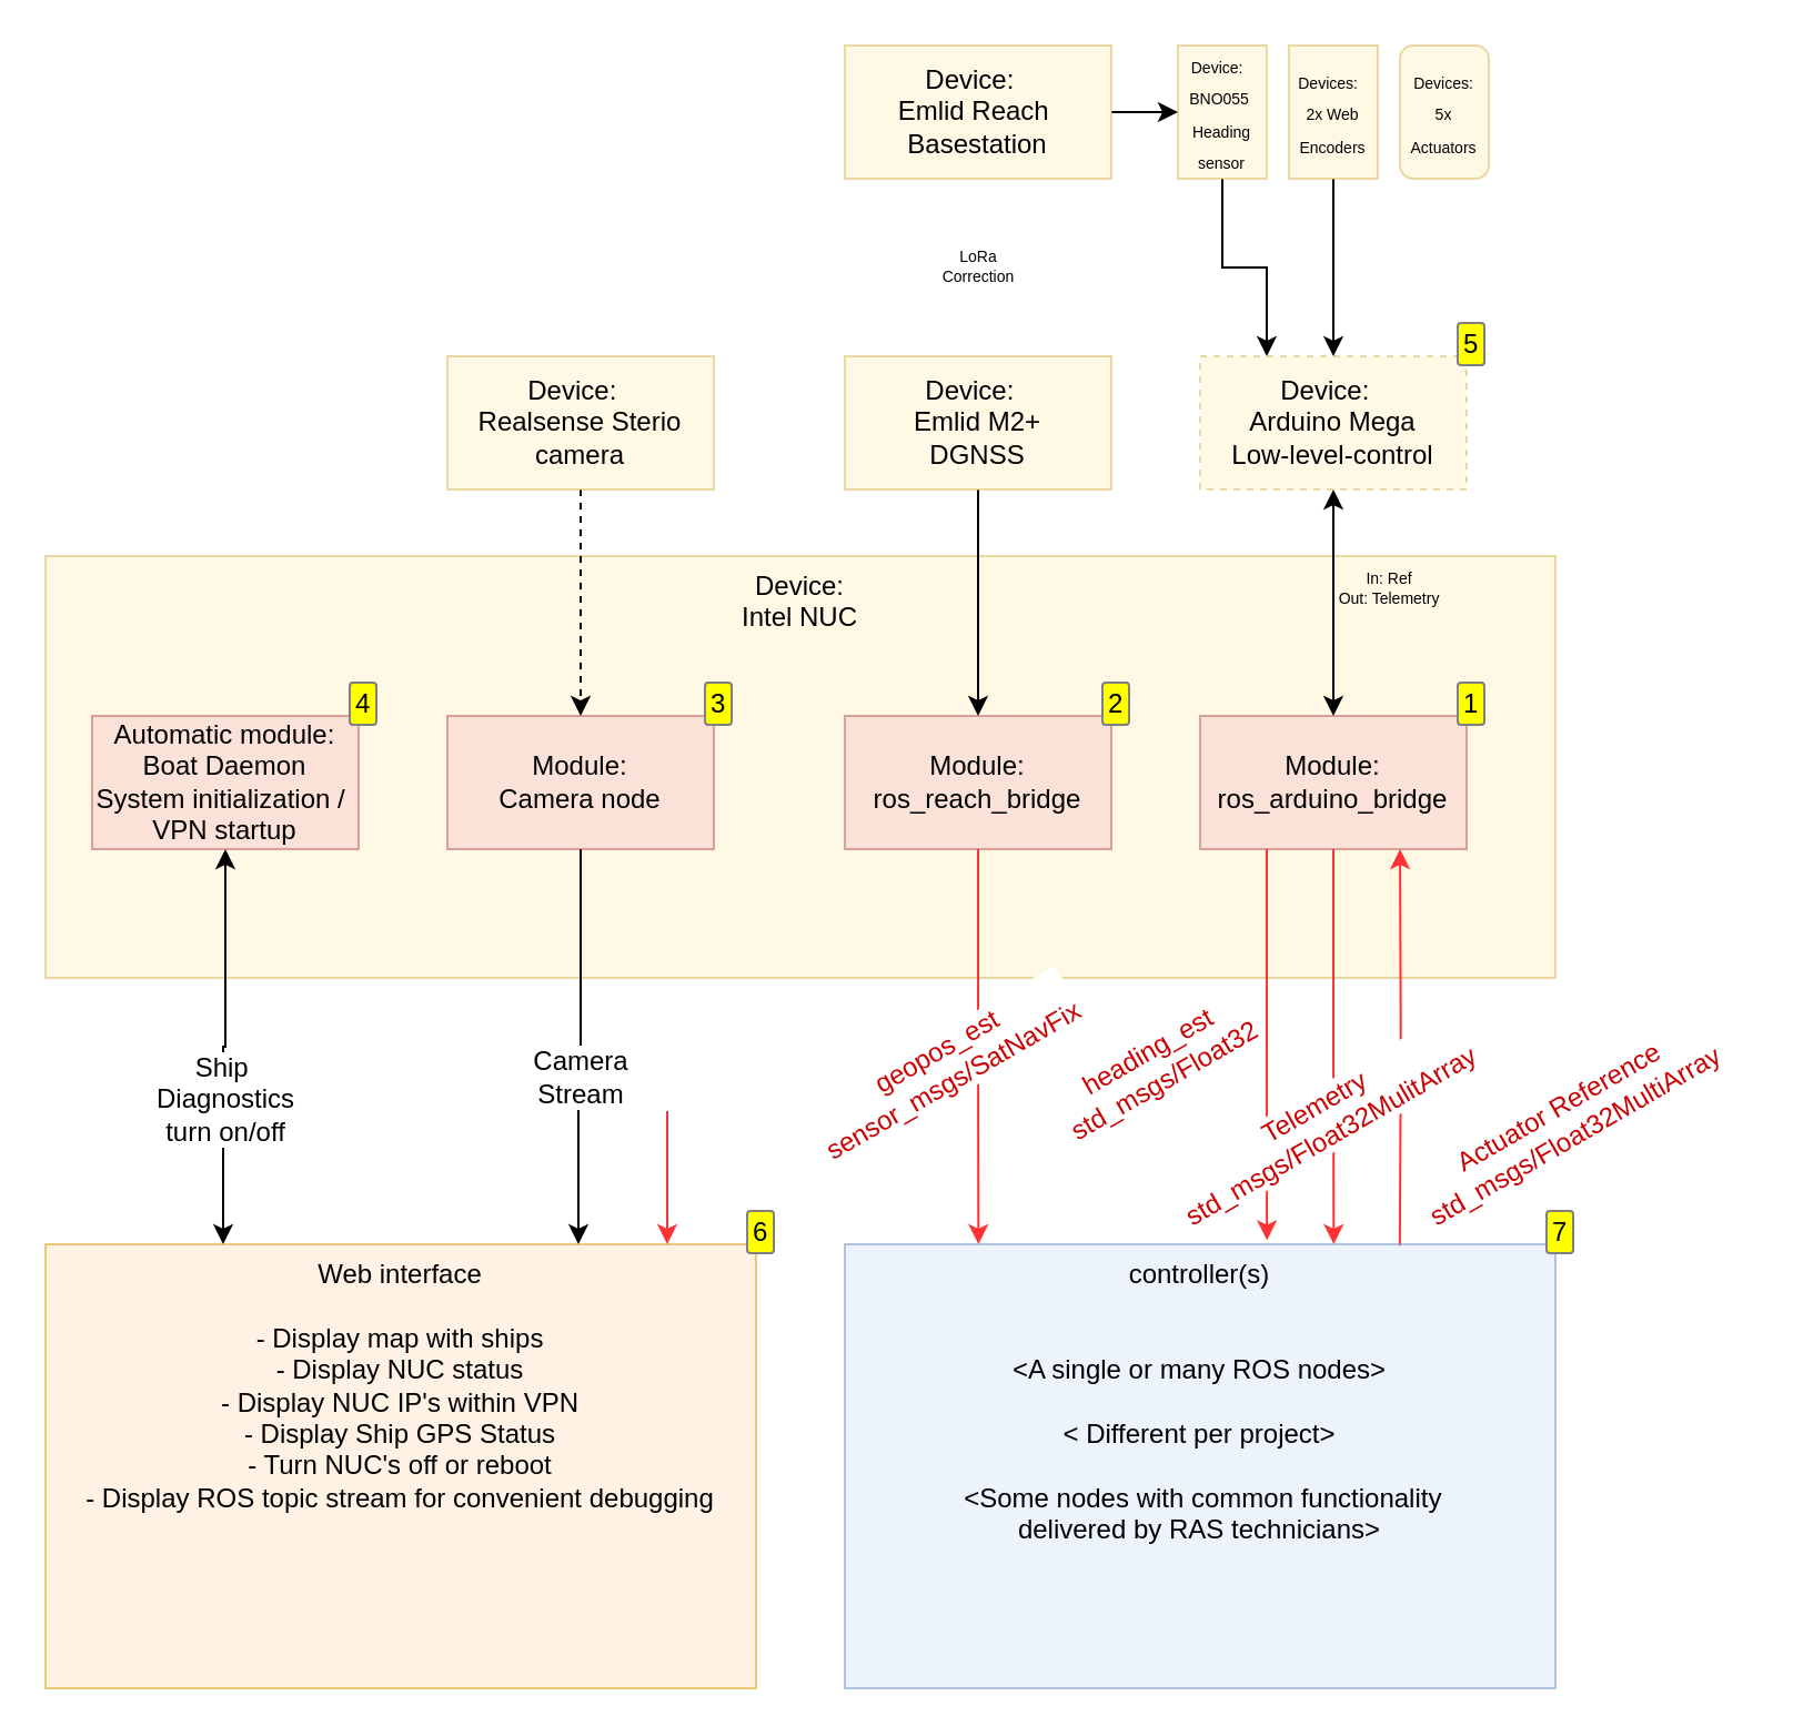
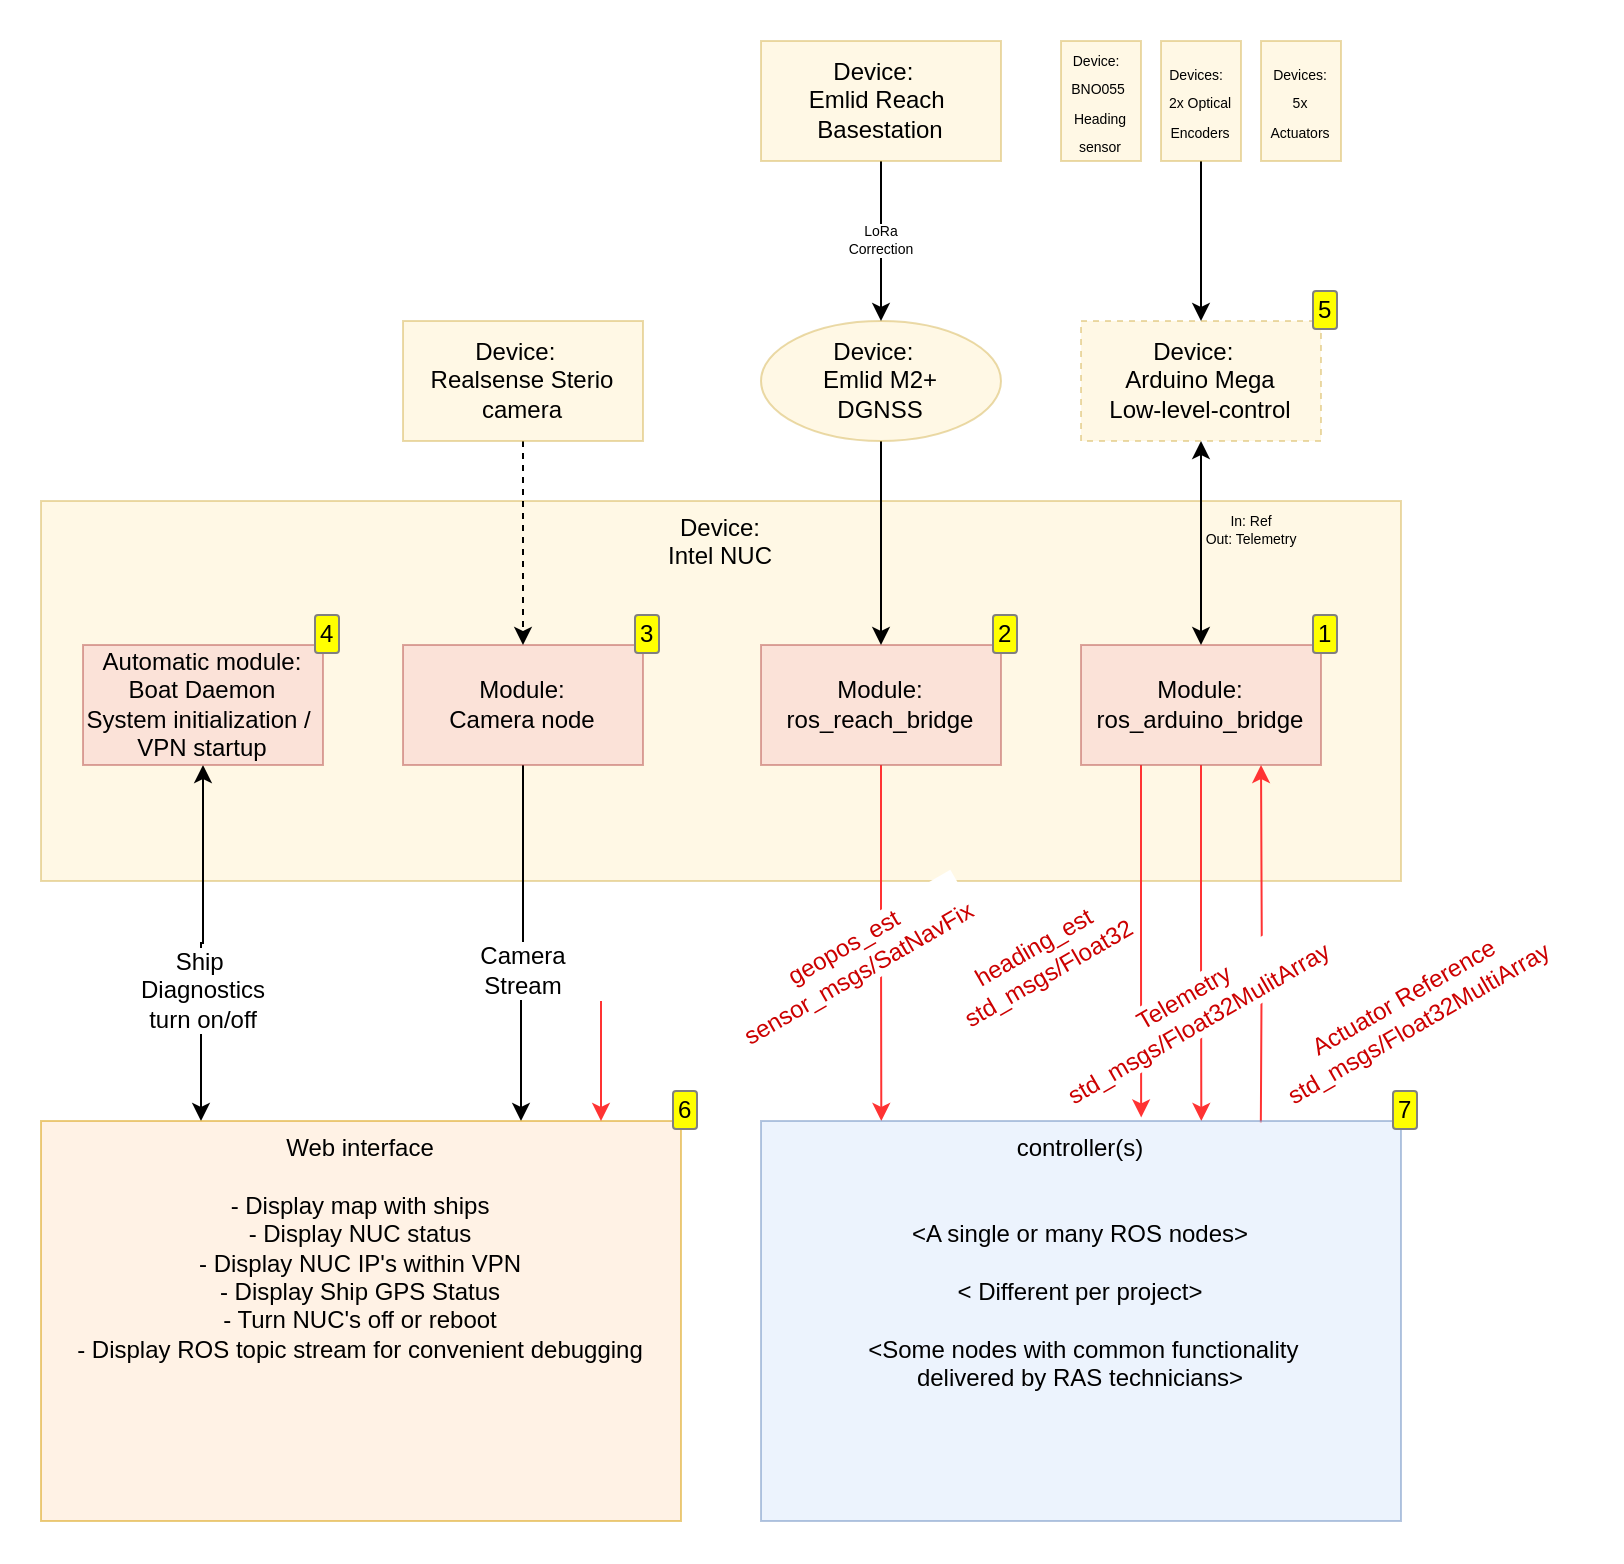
- <mxCell id="32" style="edgeStyle=orthogonalEdgeStyle;rounded=0;sketch=0;orthogonalLoop=1;jettySize=auto;html=1;shadow=0;strokeColor=#000000;fontSize=7;fontColor=#000000;startArrow=none;startFill=0;targetPerimeterSpacing=0;" edge="1" parent="1" source="33" target="27"><mxGeometry relative="1" as="geometry" /></mxCell>
+ <mxCell id="32" style="edgeStyle=orthogonalEdgeStyle;rounded=0;sketch=0;orthogonalLoop=1;jettySize=auto;html=1;entryX=0.5;entryY=0;entryDx=0;entryDy=0;shadow=0;strokeColor=#000000;fontSize=7;fontColor=#000000;startArrow=none;startFill=0;targetPerimeterSpacing=0;" edge="1" parent="1" source="33" target="17"><mxGeometry relative="1" as="geometry" /></mxCell>
- <mxCell id="29" value="&lt;font style=&quot;font-size: 7px;&quot;&gt;Devices:&amp;nbsp;&amp;nbsp;&lt;br&gt;2x Web&lt;br&gt;Encoders&lt;br&gt;&lt;/font&gt;" style="rounded=0;whiteSpace=wrap;html=1;fillColor=#fff2cc;opacity=50;strokeColor=#d6b656;" vertex="1" parent="1"><mxGeometry x="580" y="20" width="40" height="60" as="geometry" /></mxCell>
+ <mxCell id="29" value="&lt;font style=&quot;font-size: 7px;&quot;&gt;Devices:&amp;nbsp;&amp;nbsp;&lt;br&gt;2x Optical&lt;br&gt;Encoders&lt;br&gt;&lt;/font&gt;" style="rounded=0;whiteSpace=wrap;html=1;fillColor=#fff2cc;opacity=50;strokeColor=#d6b656;" vertex="1" parent="1"><mxGeometry x="580" y="20" width="40" height="60" as="geometry" /></mxCell>
- <mxCell id="30" value="&lt;font style=&quot;font-size: 7px;&quot;&gt;Devices:&lt;br&gt;5x Actuators&lt;br&gt;&lt;/font&gt;" style="whiteSpace=wrap;html=1;fillColor=#fff2cc;opacity=50;strokeColor=#d6b656;rounded=1;" vertex="1" parent="1"><mxGeometry x="630" y="20" width="40" height="60" as="geometry" /></mxCell>
+ <mxCell id="30" value="&lt;font style=&quot;font-size: 7px;&quot;&gt;Devices:&lt;br&gt;5x Actuators&lt;br&gt;&lt;/font&gt;" style="rounded=0;whiteSpace=wrap;html=1;fillColor=#fff2cc;opacity=50;strokeColor=#d6b656;" vertex="1" parent="1"><mxGeometry x="630" y="20" width="40" height="60" as="geometry" /></mxCell>
- <mxCell id="26" style="edgeStyle=orthogonalEdgeStyle;rounded=0;sketch=0;orthogonalLoop=1;jettySize=auto;html=1;entryX=0.25;entryY=0;entryDx=0;entryDy=0;shadow=0;strokeColor=#000000;fontSize=7;fontColor=#000000;startArrow=none;startFill=0;targetPerimeterSpacing=0;" edge="1" parent="1" source="27" target="15"><mxGeometry relative="1" as="geometry" /></mxCell>
- <mxCell id="17" value="Device:&amp;nbsp;&amp;nbsp;&lt;br&gt;Emlid M2+&lt;br&gt;DGNSS" style="rounded=0;whiteSpace=wrap;html=1;fillColor=#fff2cc;opacity=50;strokeColor=#d6b656;" vertex="1" parent="1"><mxGeometry x="380" y="160" width="120" height="60" as="geometry" /></mxCell>
+ <mxCell id="17" value="Device:&amp;nbsp;&amp;nbsp;&lt;br&gt;Emlid M2+&lt;br&gt;DGNSS" style="ellipse;whiteSpace=wrap;html=1;fillColor=#fff2cc;opacity=50;strokeColor=#d6b656;" vertex="1" parent="1"><mxGeometry x="380" y="160" width="120" height="60" as="geometry" /></mxCell>
